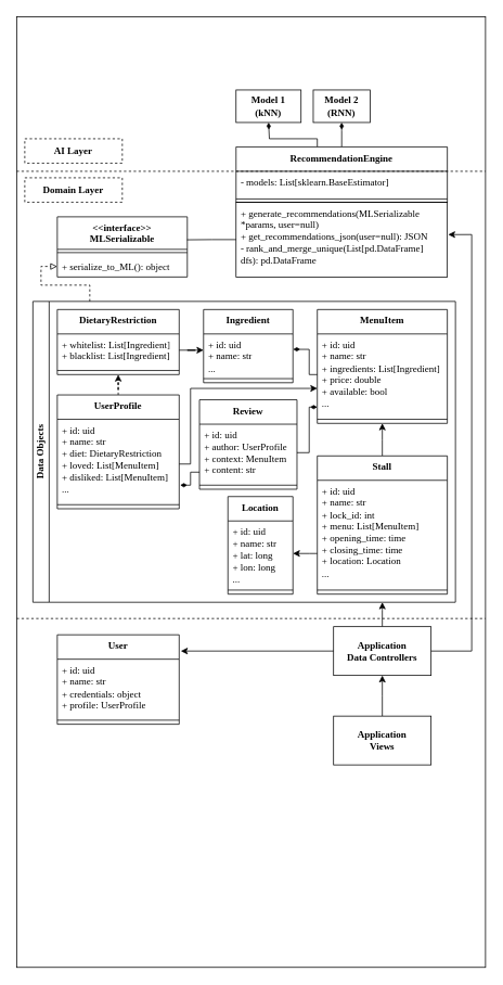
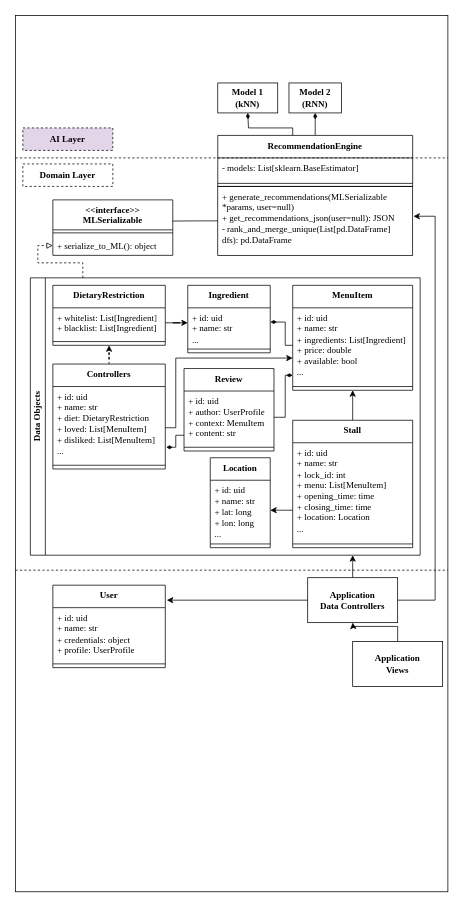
- <mxCell id="56" value="AI Layer" style="rounded=0;whiteSpace=wrap;html=1;fontFamily=Times New Roman;fontStyle=1;dashed=1;" vertex="1" parent="1"><mxGeometry x="30" y="170" width="120" height="30" as="geometry" /></mxCell>
+ <mxCell id="56" value="AI Layer" style="rounded=0;whiteSpace=wrap;html=1;fontFamily=Times New Roman;fontStyle=1;dashed=1;fillColor=#e1d5e7;" vertex="1" parent="1"><mxGeometry x="30" y="170" width="120" height="30" as="geometry" /></mxCell>
- <mxCell id="36" value="&lt;font face=&quot;Times New Roman&quot;&gt;UserProfile&lt;/font&gt;" style="swimlane;fontStyle=1;align=center;verticalAlign=top;childLayout=stackLayout;horizontal=1;startSize=30;horizontalStack=0;resizeParent=1;resizeParentMax=0;resizeLast=0;collapsible=1;marginBottom=0;whiteSpace=wrap;html=1;" vertex="1" parent="1"><mxGeometry x="70" y="485" width="150" height="140" as="geometry" /></mxCell>
+ <mxCell id="36" value="&lt;font face=&quot;Times New Roman&quot;&gt;Controllers&lt;/font&gt;" style="swimlane;fontStyle=1;align=center;verticalAlign=top;childLayout=stackLayout;horizontal=1;startSize=30;horizontalStack=0;resizeParent=1;resizeParentMax=0;resizeLast=0;collapsible=1;marginBottom=0;whiteSpace=wrap;html=1;" vertex="1" parent="1"><mxGeometry x="70" y="485" width="150" height="140" as="geometry" /></mxCell>
- <mxCell id="53" value="Application&lt;div&gt;Views&lt;/div&gt;" style="rounded=0;whiteSpace=wrap;html=1;fontFamily=Times New Roman;fontStyle=1" vertex="1" parent="1"><mxGeometry x="410" y="880" width="120" height="60" as="geometry" /></mxCell>
+ <mxCell id="53" value="Application&lt;div&gt;Views&lt;/div&gt;" style="rounded=0;whiteSpace=wrap;html=1;fontFamily=Times New Roman;fontStyle=1" vertex="1" parent="1"><mxGeometry x="470" y="855" width="120" height="60" as="geometry" /></mxCell>
